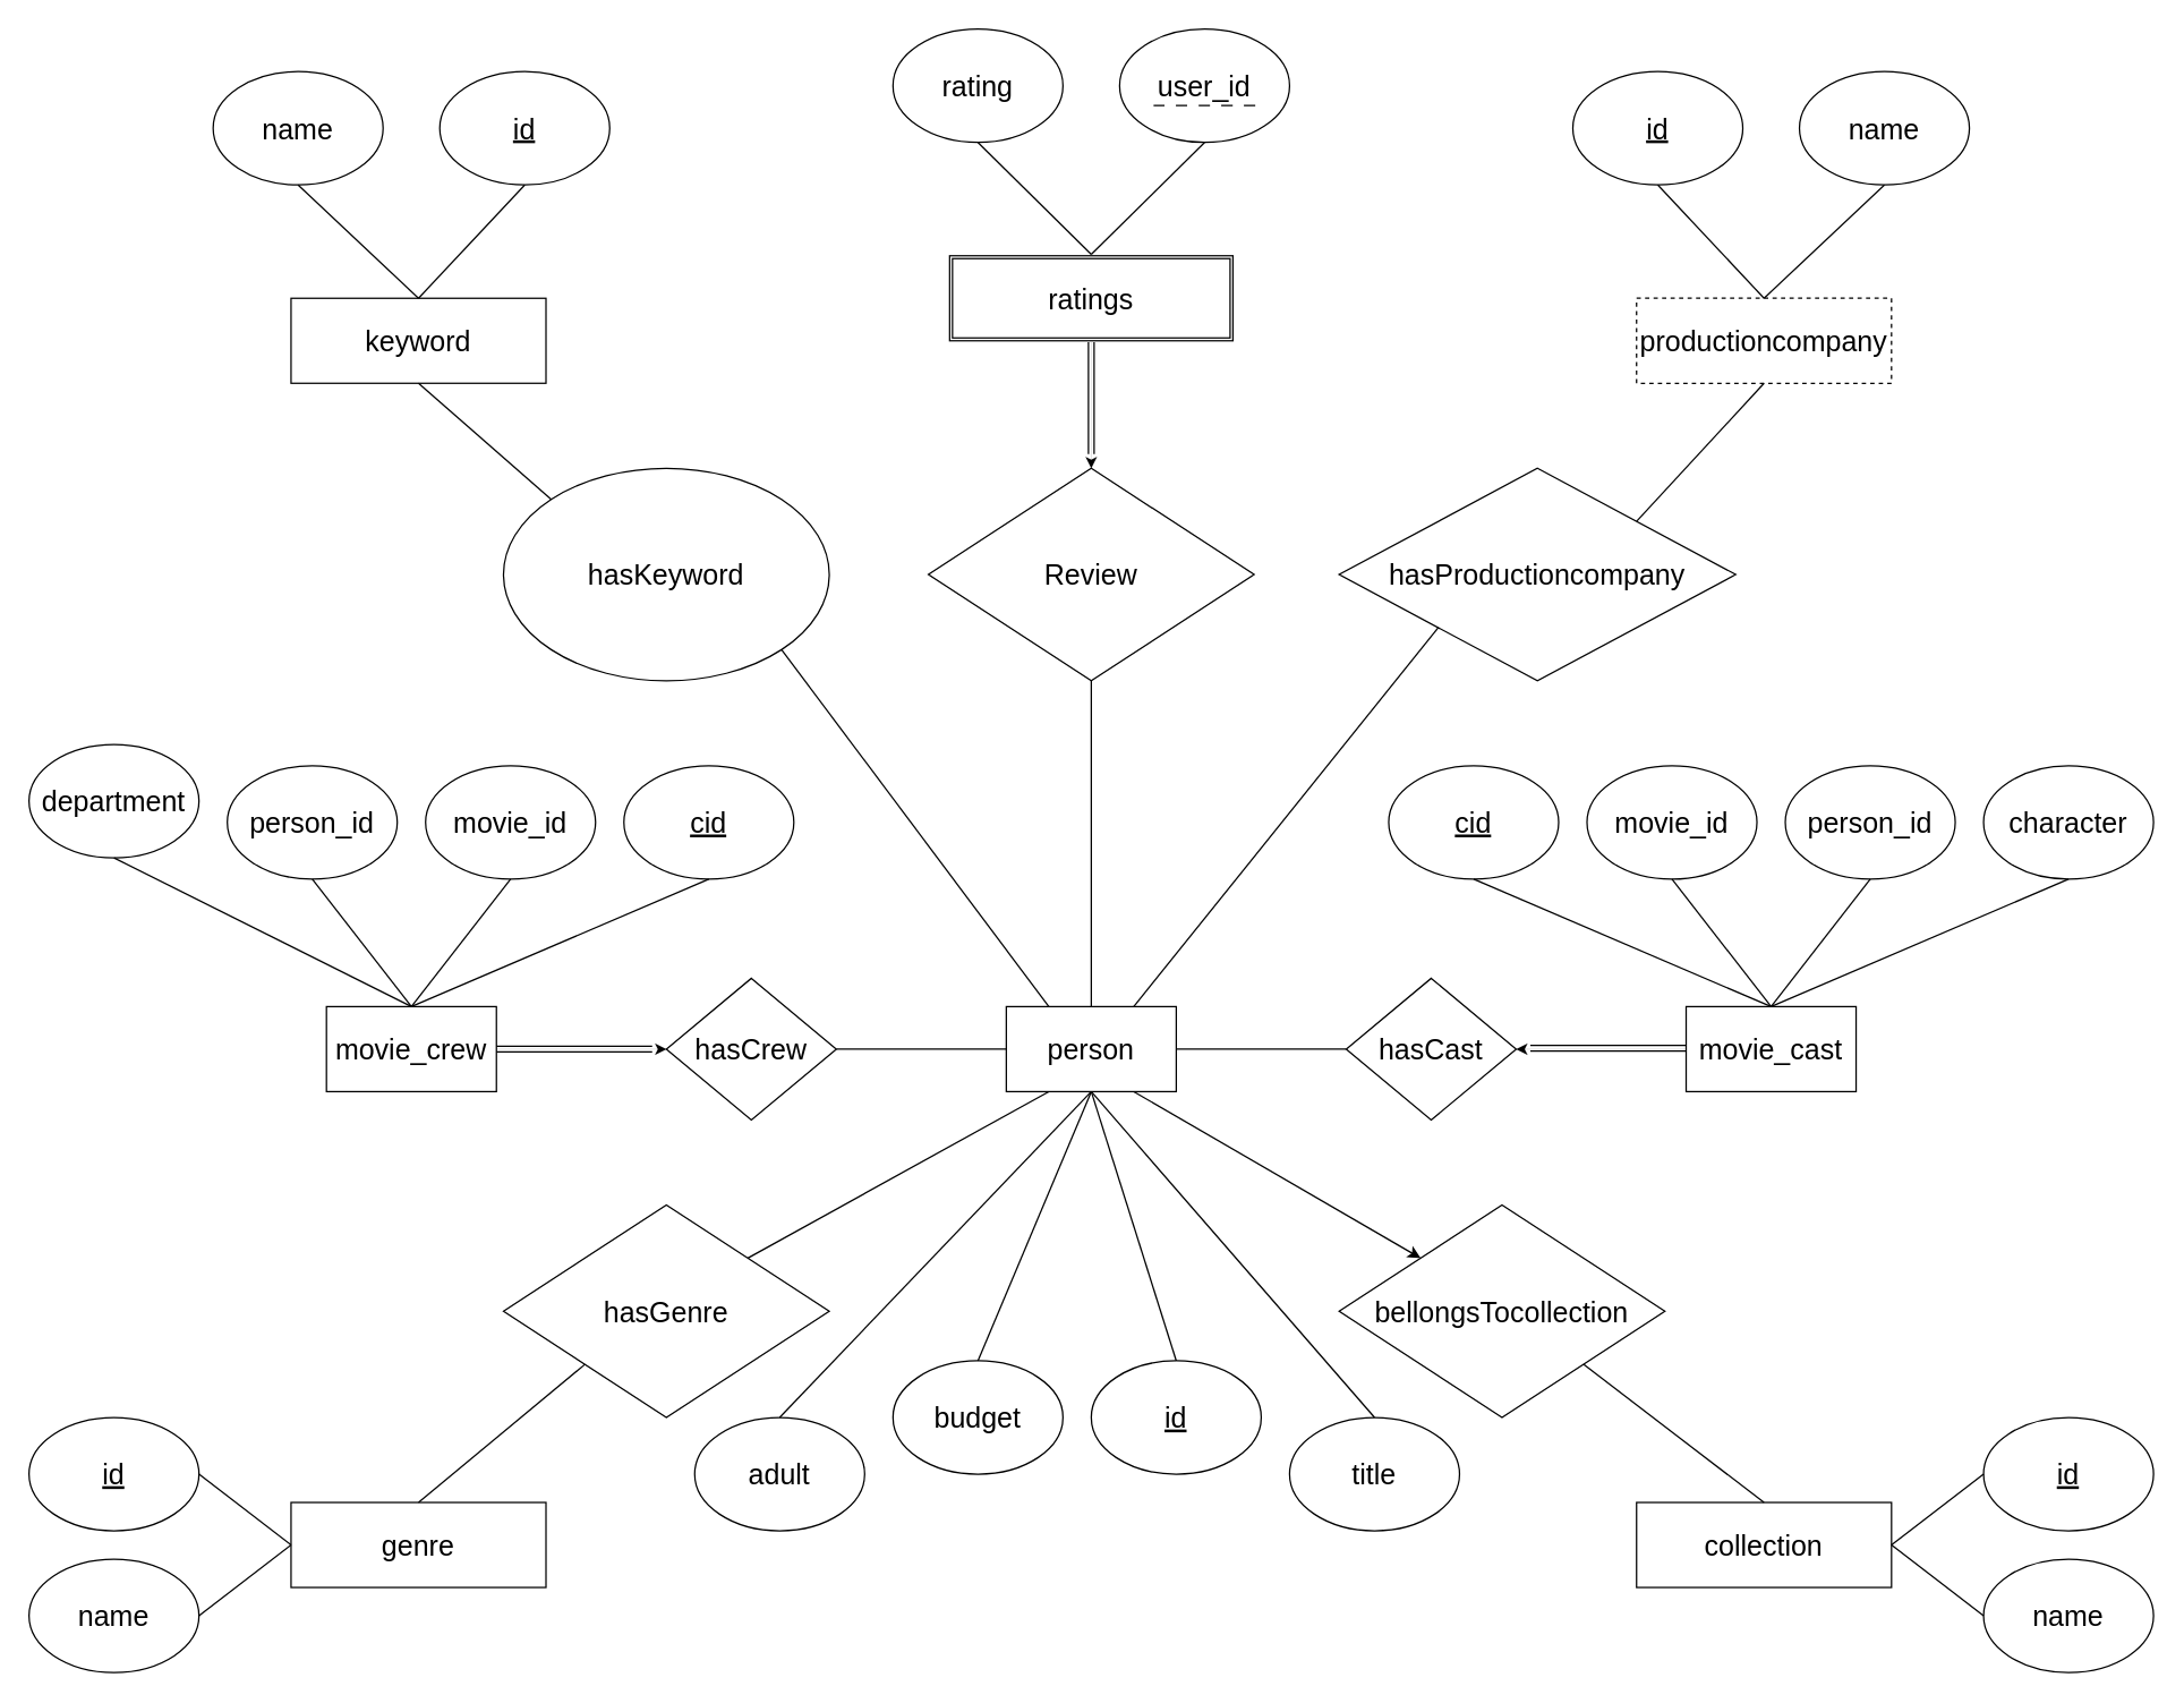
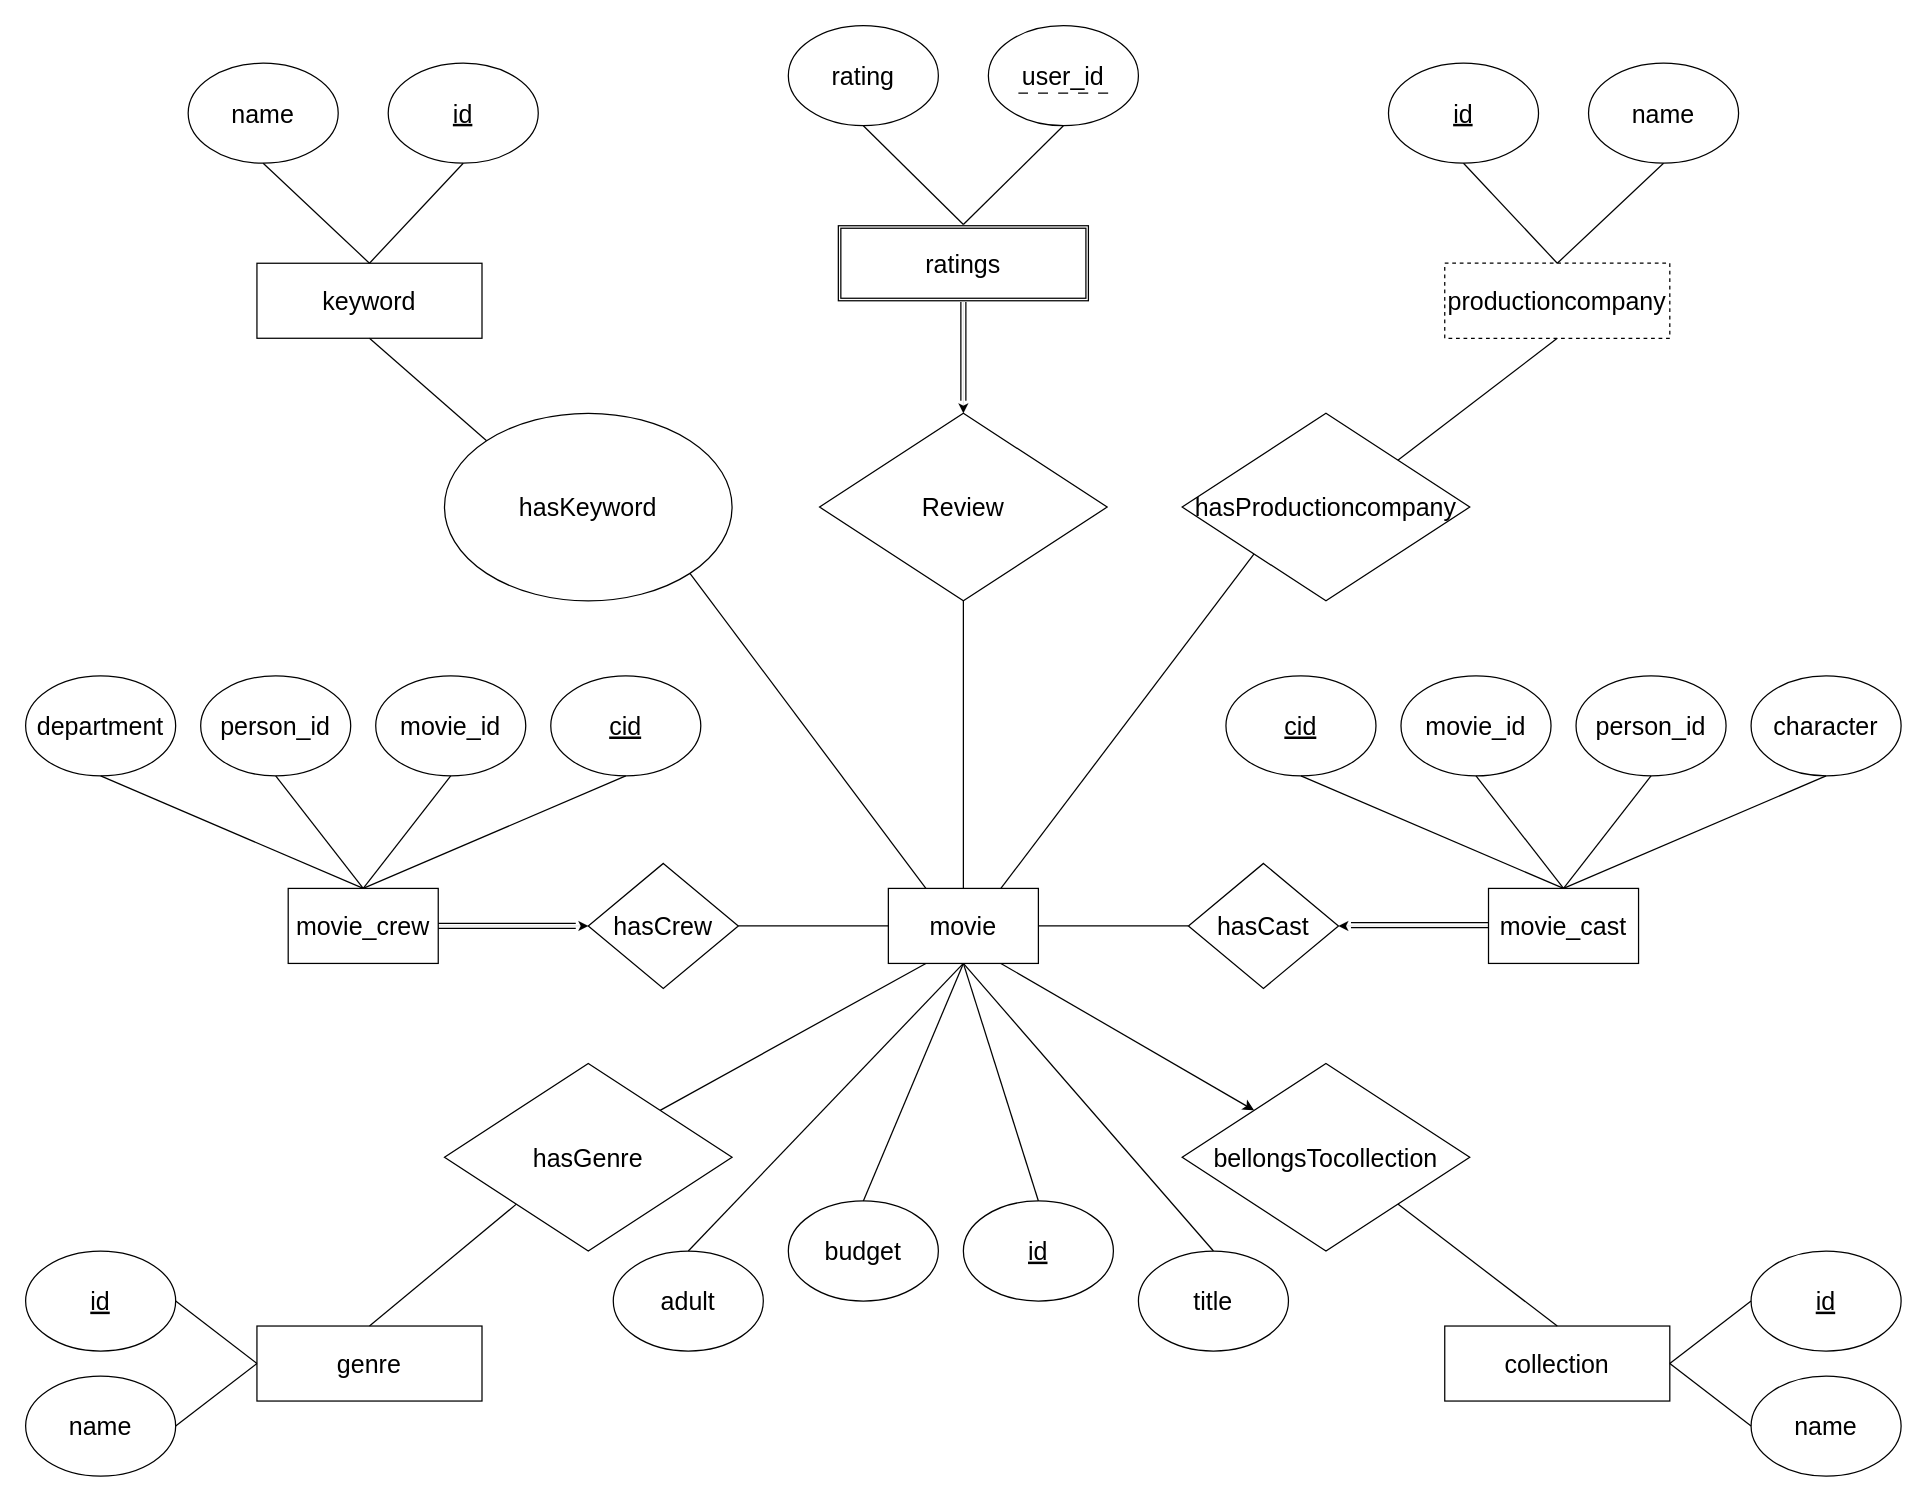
- <mxCell id="54" value="hasProductioncompany" style="rhombus;whiteSpace=wrap;html=1;fontSize=20;" parent="1" vertex="1"><mxGeometry x="945" y="330" width="280" height="150" as="geometry" /></mxCell>
+ <mxCell id="54" value="hasProductioncompany" style="rhombus;whiteSpace=wrap;html=1;fontSize=20;" parent="1" vertex="1"><mxGeometry x="945" y="330" width="230" height="150" as="geometry" /></mxCell>
- <mxCell id="24" value="department" style="ellipse;whiteSpace=wrap;html=1;fontSize=20;" parent="1" vertex="1"><mxGeometry x="20" y="525" width="120" height="80" as="geometry" /></mxCell>
+ <mxCell id="24" value="department" style="ellipse;whiteSpace=wrap;html=1;fontSize=20;" parent="1" vertex="1"><mxGeometry x="20" y="540" width="120" height="80" as="geometry" /></mxCell>
- <mxCell id="2" value="person" style="rounded=0;whiteSpace=wrap;html=1;fontSize=20;" parent="1" vertex="1"><mxGeometry x="710" y="710" width="120" height="60" as="geometry" /></mxCell>
+ <mxCell id="2" value="movie" style="rounded=0;whiteSpace=wrap;html=1;fontSize=20;" parent="1" vertex="1"><mxGeometry x="710" y="710" width="120" height="60" as="geometry" /></mxCell>
